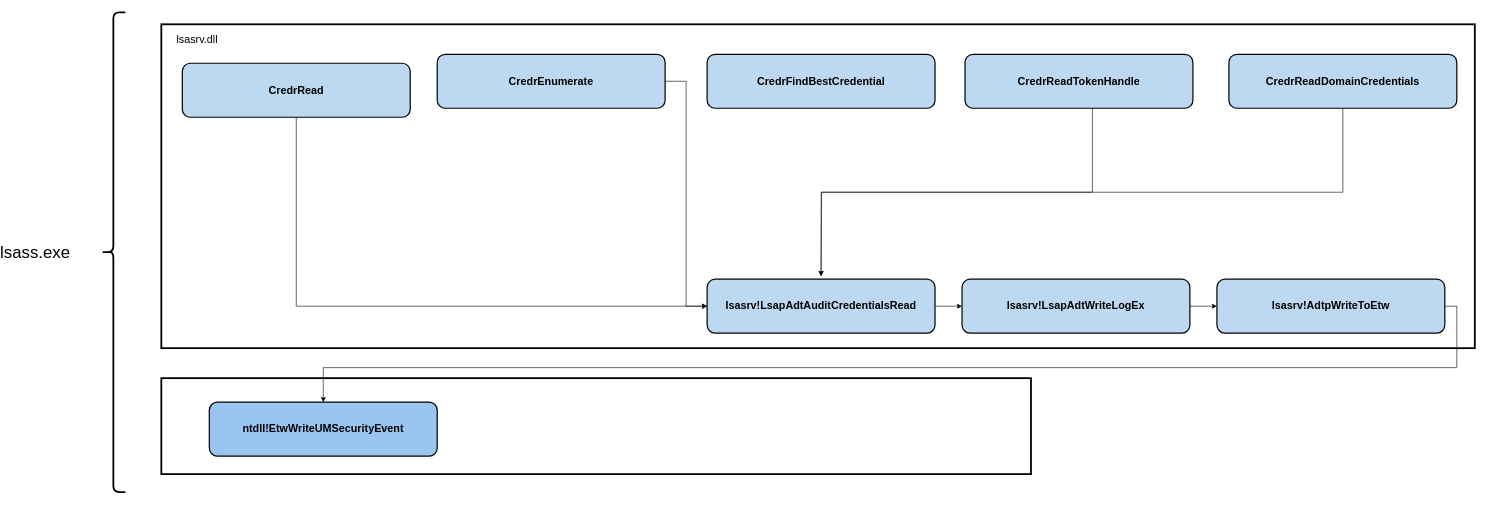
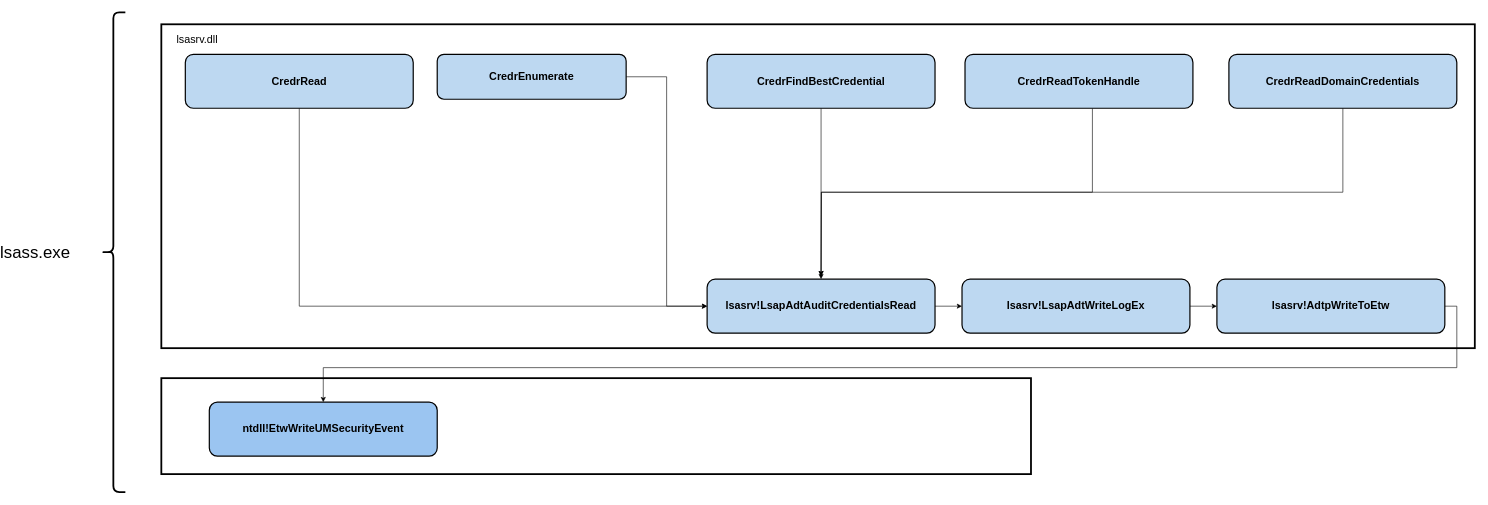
- <mxCell id="17" value="&lt;b&gt;CredrEnumerate&lt;/b&gt;" style="rounded=1;whiteSpace=wrap;html=1;fontSize=18;strokeWidth=2;fillColor=#BDD8F1;" vertex="1" parent="1"><mxGeometry x="720" y="90" width="380" height="90" as="geometry" /></mxCell>
+ <mxCell id="17" value="&lt;b&gt;CredrEnumerate&lt;/b&gt;" style="rounded=1;whiteSpace=wrap;html=1;fontSize=18;strokeWidth=2;fillColor=#BDD8F1;" vertex="1" parent="1"><mxGeometry x="720" y="90" width="315" height="75" as="geometry" /></mxCell>
- <mxCell id="15" value="&lt;b&gt;CredrRead&lt;/b&gt;" style="rounded=1;whiteSpace=wrap;html=1;fontSize=18;strokeWidth=2;fillColor=#BDD8F1;" vertex="1" parent="1"><mxGeometry x="295" y="105" width="380" height="90" as="geometry" /></mxCell>
+ <mxCell id="15" value="&lt;b&gt;CredrRead&lt;/b&gt;" style="rounded=1;whiteSpace=wrap;html=1;fontSize=18;strokeWidth=2;fillColor=#BDD8F1;" vertex="1" parent="1"><mxGeometry x="300" y="90" width="380" height="90" as="geometry" /></mxCell>
+ <mxCell id="18" style="edgeStyle=orthogonalEdgeStyle;rounded=0;orthogonalLoop=1;jettySize=auto;html=1;" edge="1" parent="1" source="19" target="12"><mxGeometry relative="1" as="geometry" /></mxCell>
